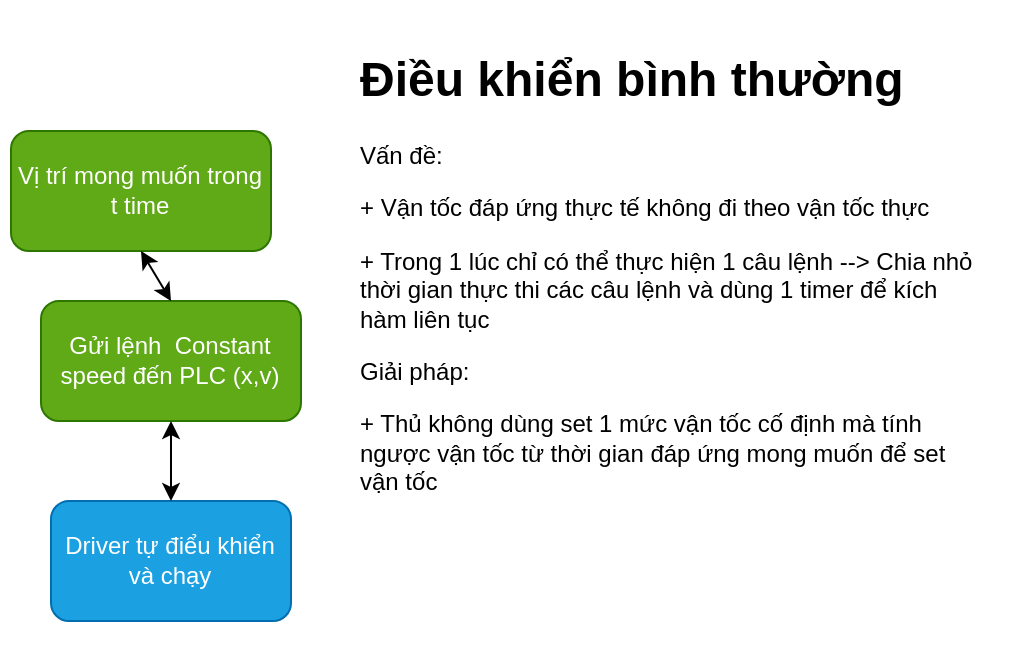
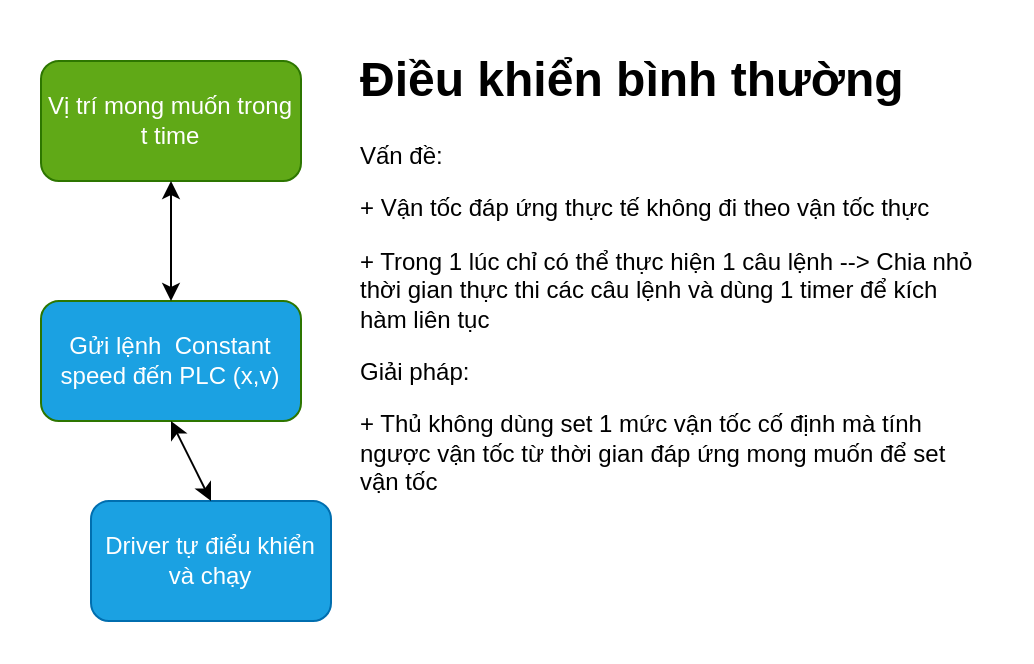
- <mxCell id="2" value="Vị trí mong muốn trong t time" style="rounded=1;whiteSpace=wrap;html=1;fillColor=#60a917;fontColor=#ffffff;strokeColor=#2D7600;" vertex="1" parent="1"><mxGeometry x="5" y="65" width="130" height="60" as="geometry" /></mxCell>
+ <mxCell id="2" value="Vị trí mong muốn trong t time" style="rounded=1;whiteSpace=wrap;html=1;fillColor=#60a917;fontColor=#ffffff;strokeColor=#2D7600;" vertex="1" parent="1"><mxGeometry x="20" y="30" width="130" height="60" as="geometry" /></mxCell>
- <mxCell id="3" value="Gửi lệnh&amp;nbsp; Constant speed đến PLC (x,v)" style="rounded=1;whiteSpace=wrap;html=1;fillColor=#60a917;fontColor=#ffffff;strokeColor=#2D7600;" vertex="1" parent="1"><mxGeometry x="20" y="150" width="130" height="60" as="geometry" /></mxCell>
+ <mxCell id="3" value="Gửi lệnh&amp;nbsp; Constant speed đến PLC (x,v)" style="rounded=1;whiteSpace=wrap;html=1;fillColor=#1ba1e2;fontColor=#ffffff;strokeColor=#2D7600;" vertex="1" parent="1"><mxGeometry x="20" y="150" width="130" height="60" as="geometry" /></mxCell>
- <mxCell id="5" value="Driver tự điểu khiển và chạy" style="rounded=1;whiteSpace=wrap;html=1;fillColor=#1ba1e2;fontColor=#ffffff;strokeColor=#006EAF;" vertex="1" parent="1"><mxGeometry x="25" y="250" width="120" height="60" as="geometry" /></mxCell>
+ <mxCell id="5" value="Driver tự điểu khiển và chạy" style="rounded=1;whiteSpace=wrap;html=1;fillColor=#1ba1e2;fontColor=#ffffff;strokeColor=#006EAF;" vertex="1" parent="1"><mxGeometry x="45" y="250" width="120" height="60" as="geometry" /></mxCell>
